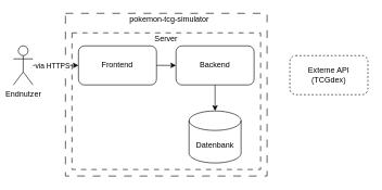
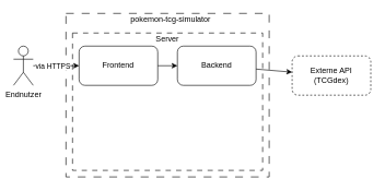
+ <mxCell id="10" value="" style="endArrow=classic;html=1;rounded=0;" parent="1" source="5" target="9" edge="1"><mxGeometry width="50" height="50" relative="1" as="geometry"><mxPoint x="410" y="360" as="sourcePoint" /><mxPoint x="460" y="310" as="targetPoint" /></mxGeometry></mxCell>
- <mxCell id="8" value="" style="endArrow=classic;html=1;rounded=0;" parent="1" source="5" target="6" edge="1"><mxGeometry width="50" height="50" relative="1" as="geometry"><mxPoint x="500" y="160" as="sourcePoint" /><mxPoint x="500" y="200" as="targetPoint" /></mxGeometry></mxCell>
- <mxCell id="6" value="Datenbank" style="shape=cylinder3;whiteSpace=wrap;html=1;boundedLbl=1;backgroundOutline=1;size=15;" parent="1" vertex="1"><mxGeometry x="290" y="170" width="80" height="80" as="geometry" /></mxCell>
